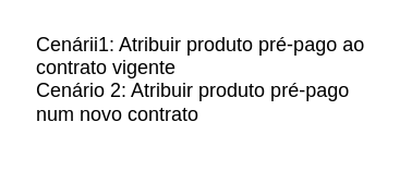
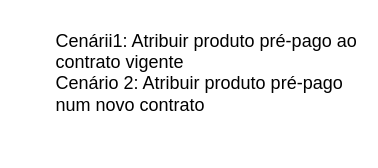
- <mxCell id="2" value="Cenárii1: Atribuir produto pré-pago ao contrato vigente&lt;div&gt;Cenário 2: Atribuir produto pré-pago num novo contrato&lt;br&gt;&lt;div&gt;&lt;br&gt;&lt;/div&gt;&lt;/div&gt;" style="text;html=1;align=left;verticalAlign=middle;whiteSpace=wrap;rounded=0;" vertex="1" parent="1"><mxGeometry x="20" y="20" width="210" height="70" as="geometry" /></mxCell>
+ <mxCell id="2" value="Cenárii1: Atribuir produto pré-pago ao contrato vigente&lt;div&gt;Cenário 2: Atribuir produto pré-pago num novo contrato&lt;br&gt;&lt;div&gt;&lt;br&gt;&lt;/div&gt;&lt;/div&gt;" style="text;html=1;align=left;verticalAlign=middle;whiteSpace=wrap;rounded=0;" vertex="1" parent="1"><mxGeometry x="35" y="20" width="210" height="70" as="geometry" /></mxCell>
